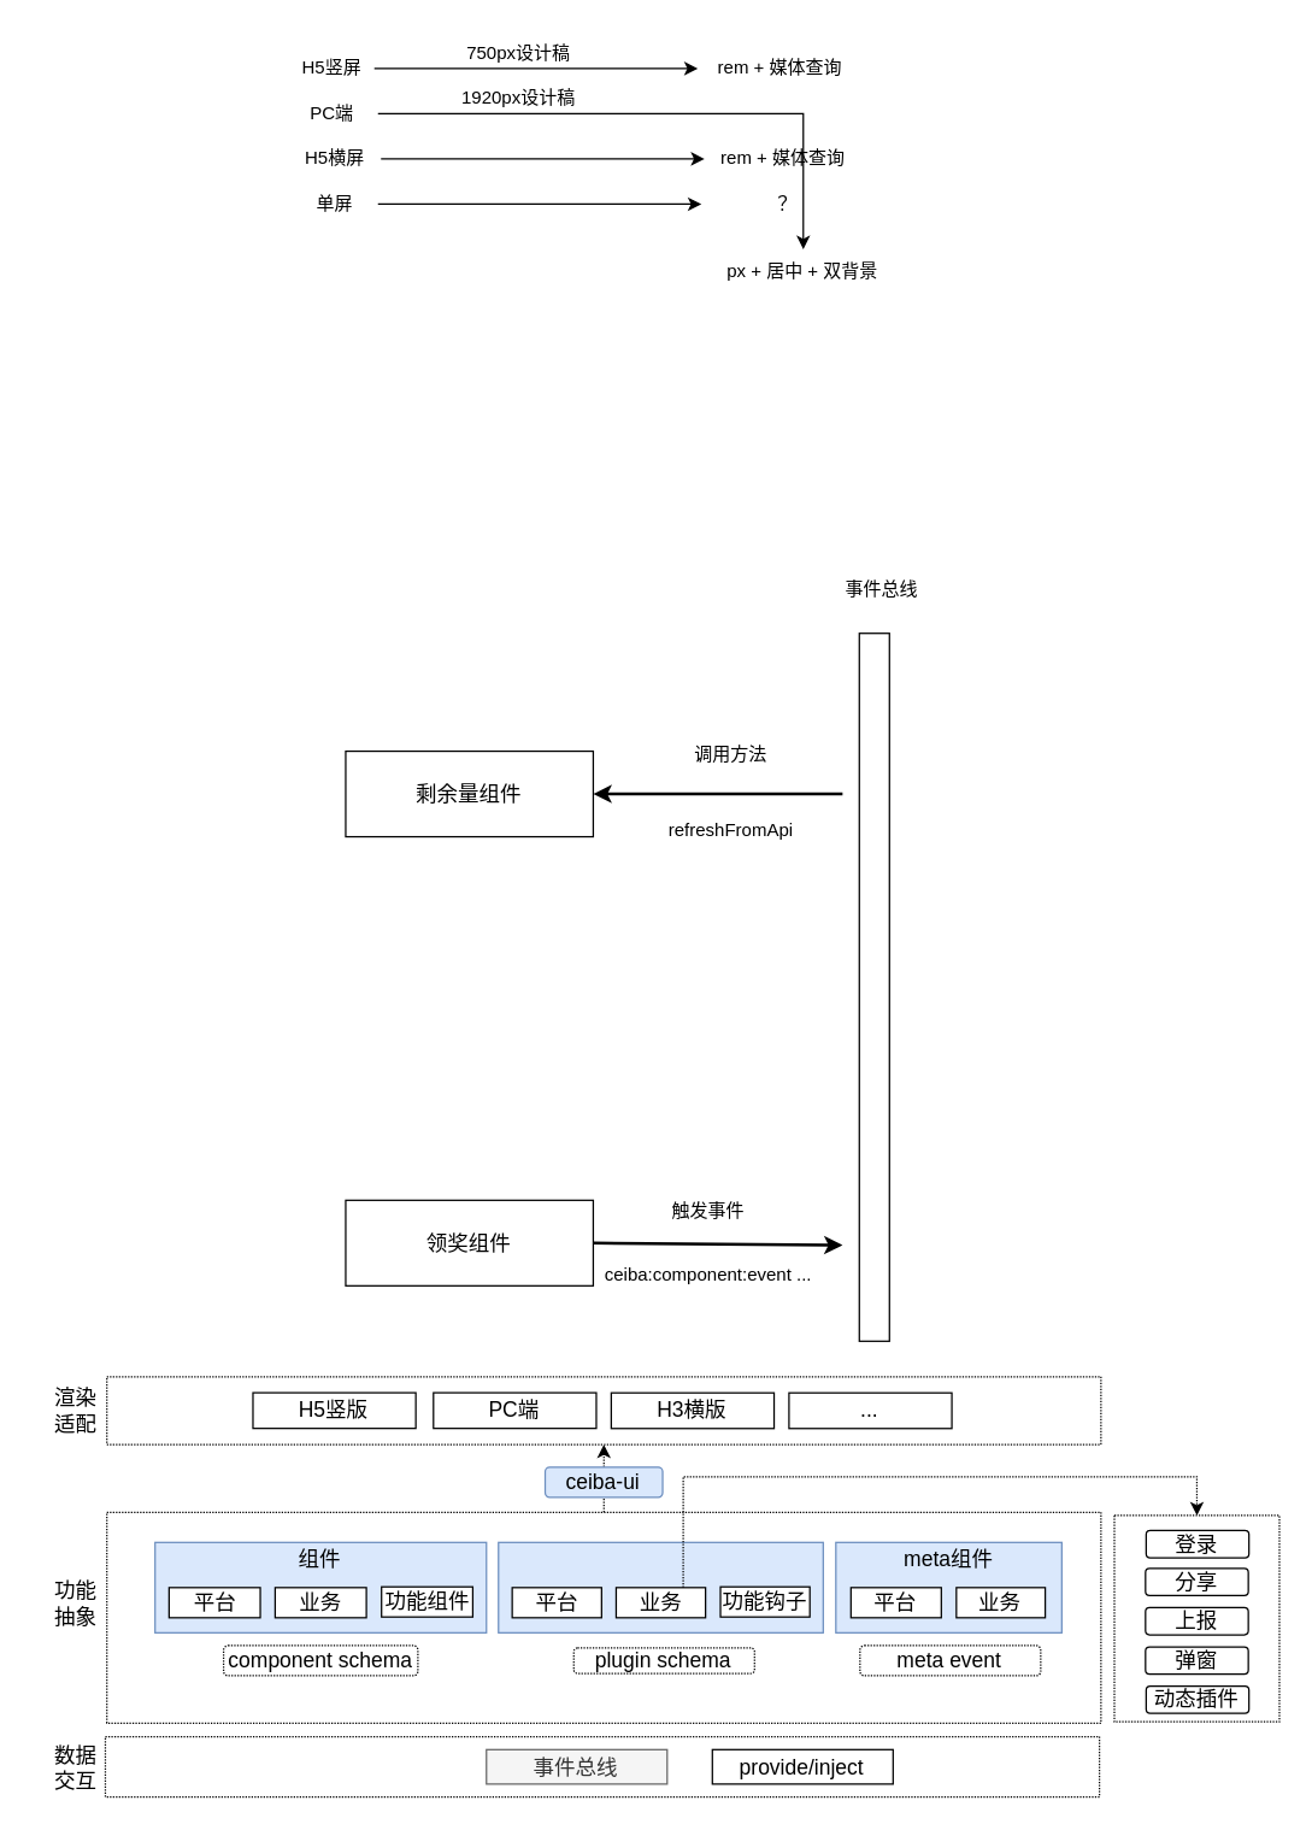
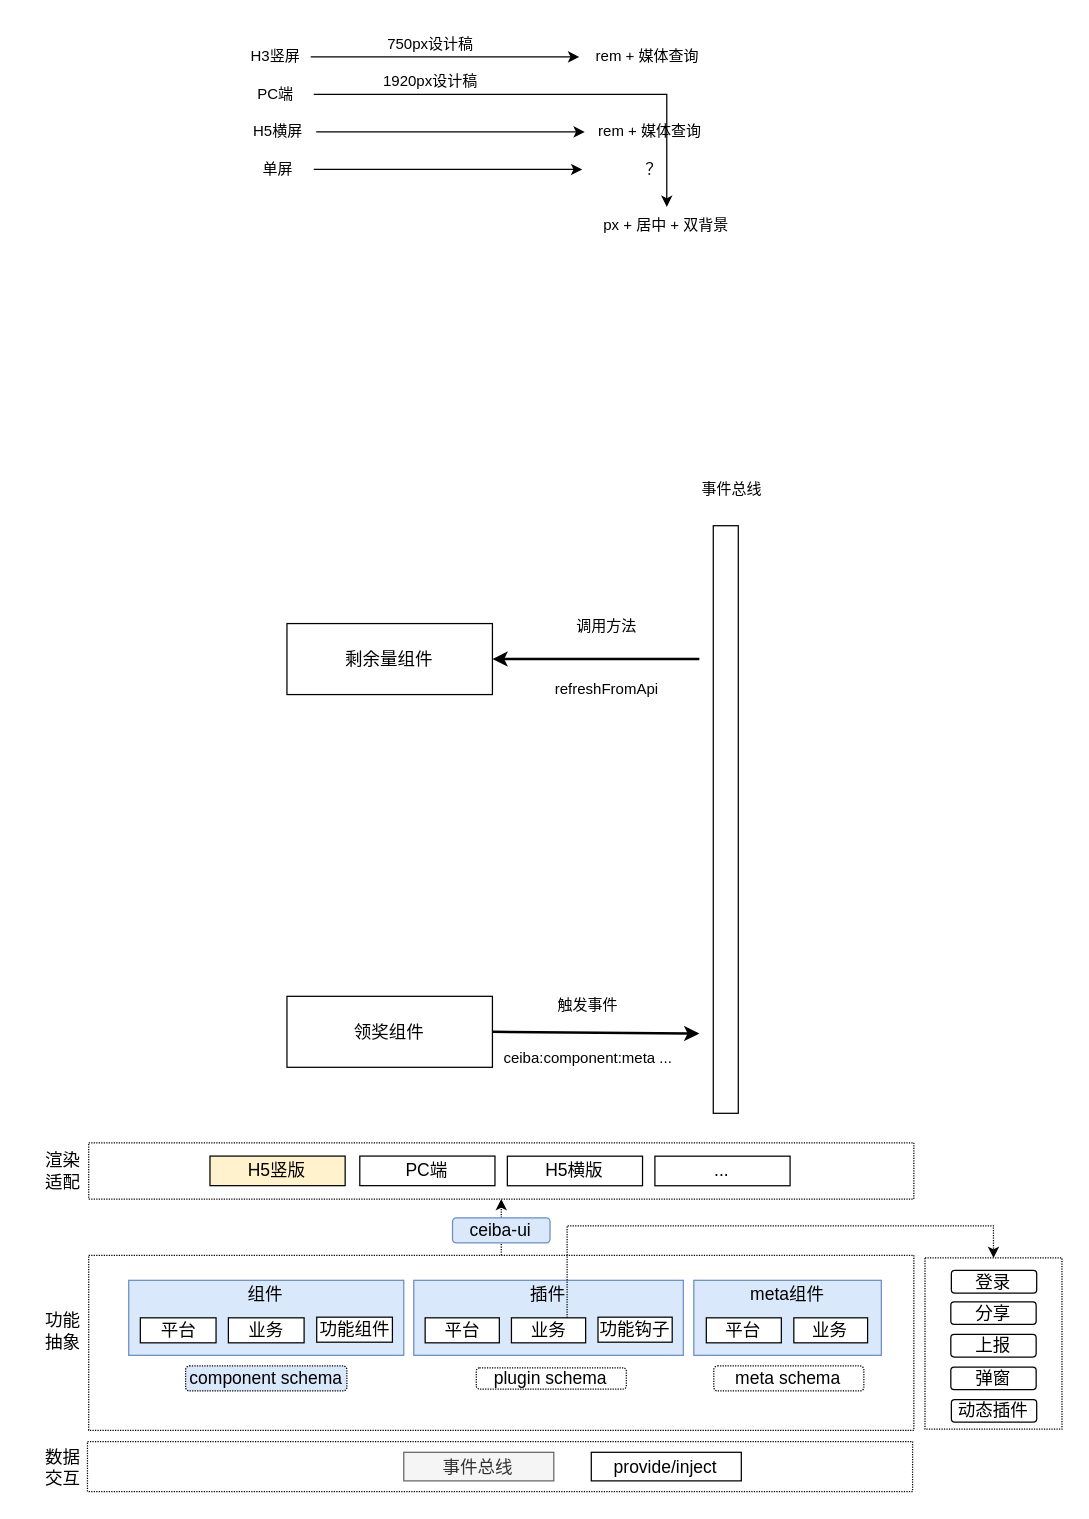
- <mxCell id="58" value="H5竖屏" style="text;html=1;strokeColor=none;fillColor=none;align=center;verticalAlign=middle;whiteSpace=wrap;rounded=0;" vertex="1" parent="1"><mxGeometry x="190" y="30" width="60" height="30" as="geometry" /></mxCell>
+ <mxCell id="58" value="H3竖屏" style="text;html=1;strokeColor=none;fillColor=none;align=center;verticalAlign=middle;whiteSpace=wrap;rounded=0;" vertex="1" parent="1"><mxGeometry x="190" y="30" width="60" height="30" as="geometry" /></mxCell>
- <mxCell id="16" value="ceiba:component:event ..." style="text;html=1;strokeColor=none;fillColor=none;align=center;verticalAlign=middle;whiteSpace=wrap;rounded=0;" parent="1" vertex="1"><mxGeometry x="380" y="824.81" width="180" height="42.59" as="geometry" /></mxCell>
+ <mxCell id="16" value="ceiba:component:meta ..." style="text;html=1;strokeColor=none;fillColor=none;align=center;verticalAlign=middle;whiteSpace=wrap;rounded=0;" parent="1" vertex="1"><mxGeometry x="380" y="824.81" width="180" height="42.59" as="geometry" /></mxCell>
- <mxCell id="43" value="H5竖版" style="rounded=0;whiteSpace=wrap;html=1;fontSize=14;strokeColor=default;" parent="42" vertex="1"><mxGeometry width="108.117" height="23.663" as="geometry" /></mxCell>
+ <mxCell id="43" value="H5竖版" style="rounded=0;whiteSpace=wrap;html=1;fontSize=14;strokeColor=default;fillColor=#fff2cc;" parent="42" vertex="1"><mxGeometry width="108.117" height="23.663" as="geometry" /></mxCell>
- <mxCell id="45" value="H3横版" style="rounded=0;whiteSpace=wrap;html=1;fontSize=14;strokeColor=default;" parent="42" vertex="1"><mxGeometry x="237.856" y="0.087" width="108.117" height="23.663" as="geometry" /></mxCell>
+ <mxCell id="45" value="H5横版" style="rounded=0;whiteSpace=wrap;html=1;fontSize=14;strokeColor=default;" parent="42" vertex="1"><mxGeometry x="237.856" y="0.087" width="108.117" height="23.663" as="geometry" /></mxCell>
+ <mxCell id="30" value="插件" style="text;html=1;strokeColor=none;fillColor=none;align=center;verticalAlign=middle;whiteSpace=wrap;rounded=0;fontSize=14;" parent="26" vertex="1"><mxGeometry x="92.969" y="3.7" width="29.671" height="15" as="geometry" /></mxCell>
- <mxCell id="31" value="component schema" style="rounded=1;whiteSpace=wrap;html=1;dashed=1;dashPattern=1 1;fontSize=14;strokeColor=default;strokeWidth=1;" parent="19" vertex="1"><mxGeometry x="45.5" y="68.5" width="129" height="20" as="geometry" /></mxCell>
+ <mxCell id="31" value="component schema" style="rounded=1;whiteSpace=wrap;html=1;dashed=1;dashPattern=1 1;fontSize=14;strokeColor=default;strokeWidth=1;fillColor=#dae8fc;" parent="19" vertex="1"><mxGeometry x="45.5" y="68.5" width="129" height="20" as="geometry" /></mxCell>
- <mxCell id="32" value="meta event" style="rounded=1;whiteSpace=wrap;html=1;dashed=1;dashPattern=1 1;fontSize=14;strokeColor=default;strokeWidth=1;" parent="19" vertex="1"><mxGeometry x="468" y="68.5" width="120" height="20" as="geometry" /></mxCell>
+ <mxCell id="32" value="meta schema" style="rounded=1;whiteSpace=wrap;html=1;dashed=1;dashPattern=1 1;fontSize=14;strokeColor=default;strokeWidth=1;" parent="19" vertex="1"><mxGeometry x="468" y="68.5" width="120" height="20" as="geometry" /></mxCell>
